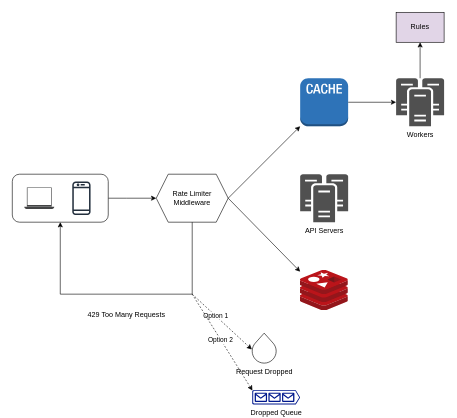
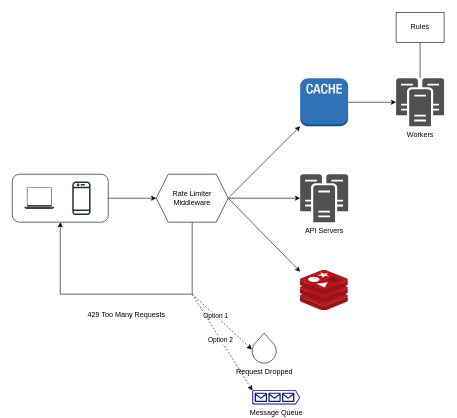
- <mxCell id="12" value="Rules" style="rounded=0;whiteSpace=wrap;html=1;fillColor=#e1d5e7;" vertex="1" parent="1"><mxGeometry x="660" y="20" width="80" height="50" as="geometry" /></mxCell>
+ <mxCell id="12" value="Rules" style="rounded=0;whiteSpace=wrap;html=1;" vertex="1" parent="1"><mxGeometry x="660" y="20" width="80" height="50" as="geometry" /></mxCell>
- <mxCell id="9" style="edgeStyle=orthogonalEdgeStyle;rounded=0;orthogonalLoop=1;jettySize=auto;html=1;entryX=0.5;entryY=1;entryDx=0;entryDy=0;" edge="1" parent="1" source="10" target="12"><mxGeometry relative="1" as="geometry" /></mxCell>
+ <mxCell id="9" style="edgeStyle=orthogonalEdgeStyle;rounded=0;orthogonalLoop=1;jettySize=auto;html=1;entryX=0.5;entryY=1;entryDx=0;entryDy=0;endArrow=none;" edge="1" parent="1" source="10" target="12"><mxGeometry relative="1" as="geometry" /></mxCell>
+ <mxCell id="6" style="edgeStyle=orthogonalEdgeStyle;rounded=0;orthogonalLoop=1;jettySize=auto;html=1;" edge="1" parent="1" source="7" target="8"><mxGeometry relative="1" as="geometry" /></mxCell>
- <mxCell id="22" value="Dropped Queue" style="sketch=0;aspect=fixed;pointerEvents=1;shadow=0;dashed=0;html=1;strokeColor=none;labelPosition=center;verticalLabelPosition=bottom;verticalAlign=top;align=center;fillColor=#00188D;shape=mxgraph.azure.queue_generic" vertex="1" parent="1"><mxGeometry x="420" y="650" width="80" height="24" as="geometry" /></mxCell>
+ <mxCell id="22" value="Message Queue" style="sketch=0;aspect=fixed;pointerEvents=1;shadow=0;dashed=0;html=1;strokeColor=none;labelPosition=center;verticalLabelPosition=bottom;verticalAlign=top;align=center;fillColor=#00188D;shape=mxgraph.azure.queue_generic" vertex="1" parent="1"><mxGeometry x="420" y="650" width="80" height="24" as="geometry" /></mxCell>
